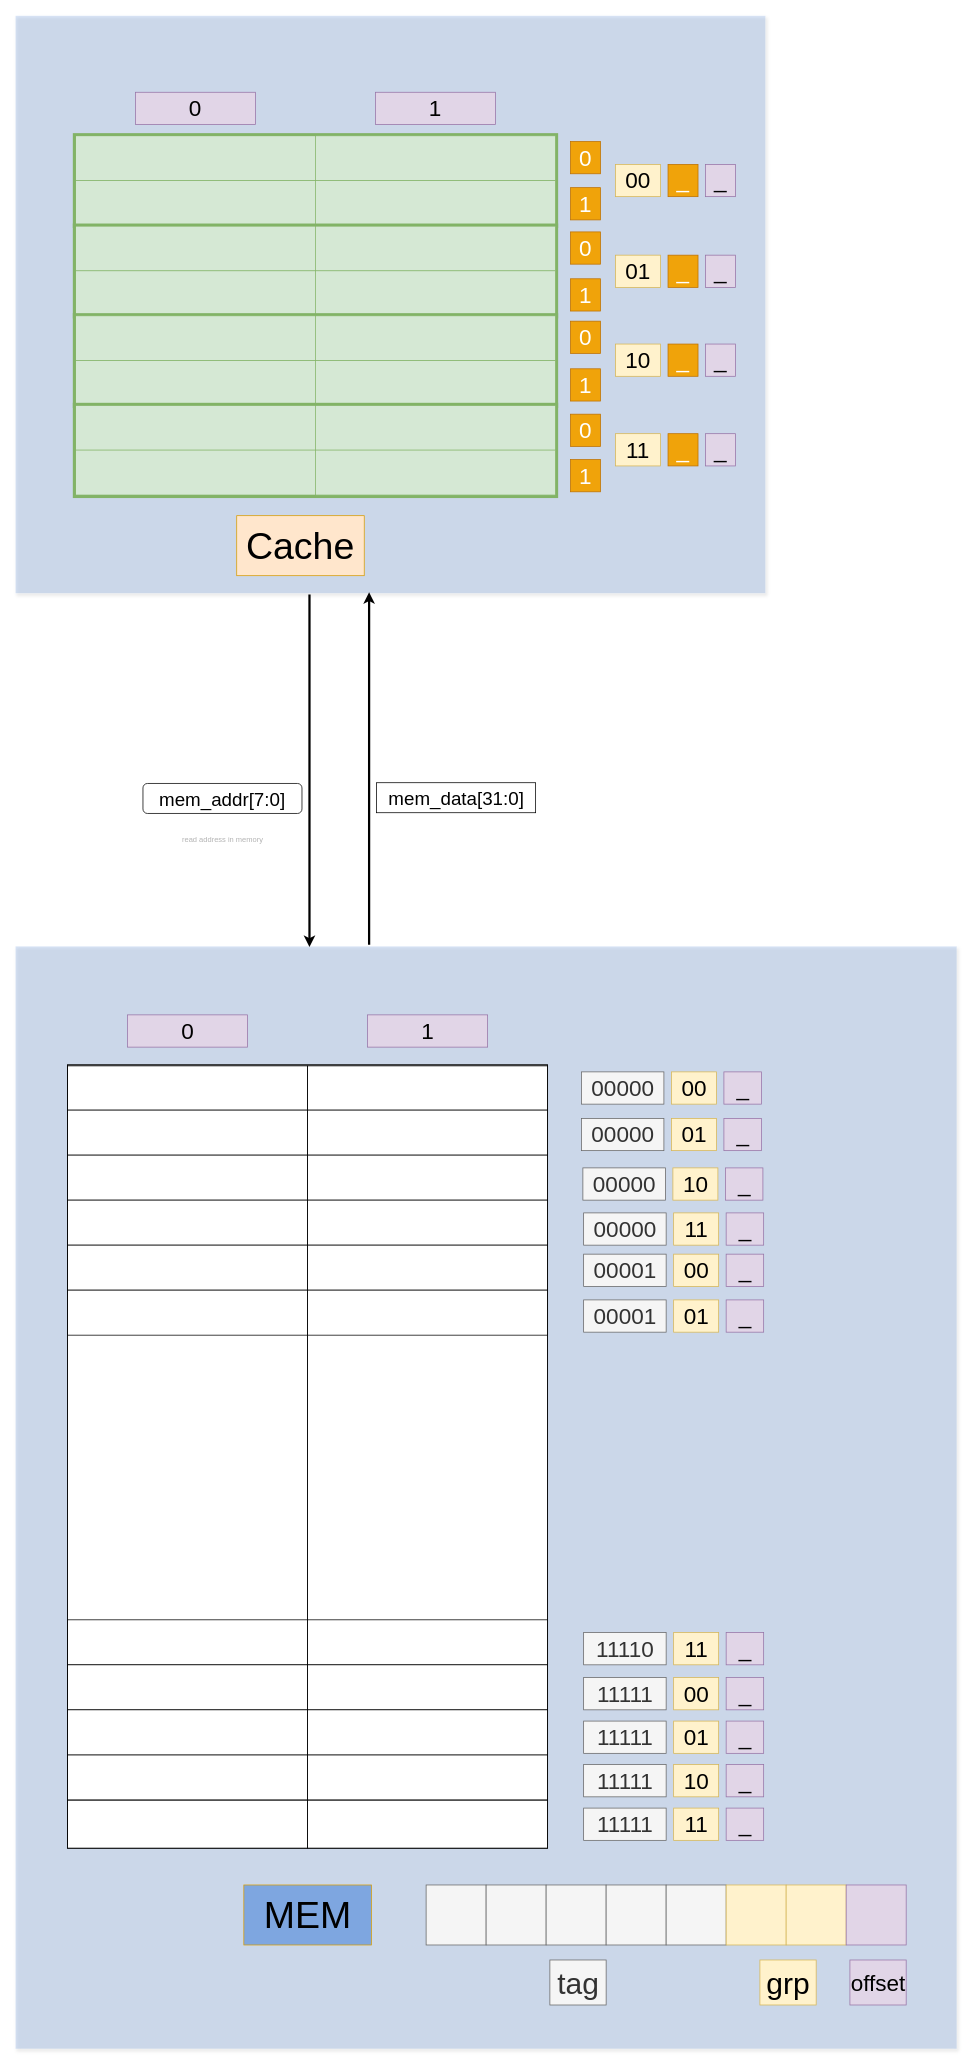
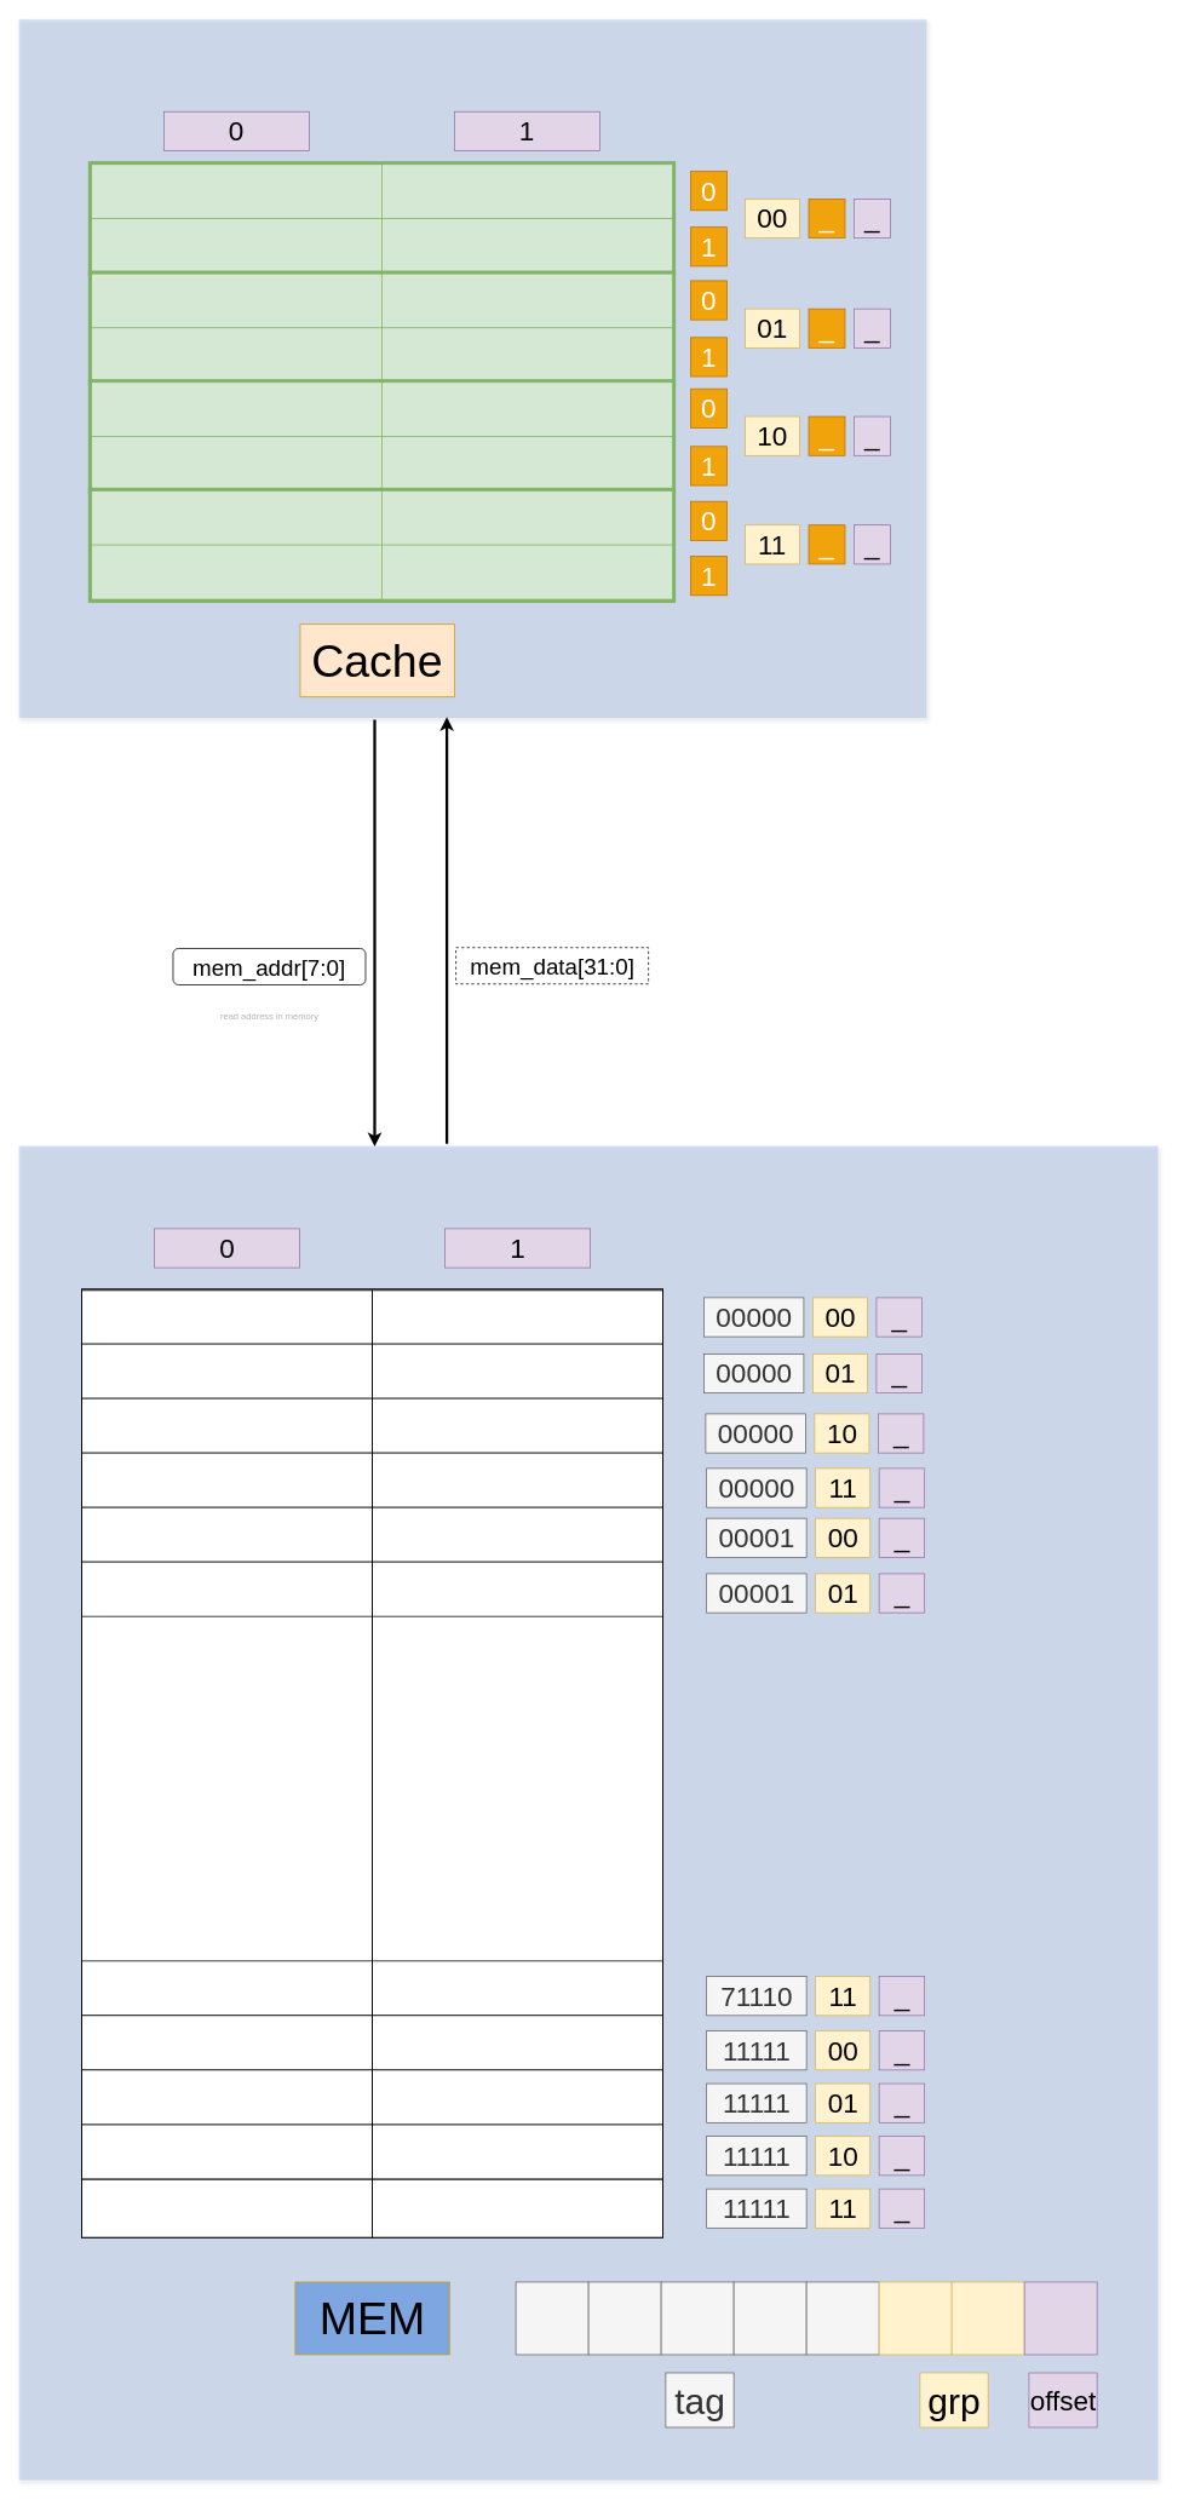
- <mxCell id="47" value="Cache" style="rounded=0;whiteSpace=wrap;html=1;fontSize=50;fillColor=#ffe6cc;strokeColor=#d79b00;" vertex="1" parent="1"><mxGeometry x="315" y="687" width="170" height="80" as="geometry" /></mxCell>
+ <mxCell id="47" value="Cache" style="rounded=0;whiteSpace=wrap;html=1;fontSize=50;fillColor=#ffe6cc;strokeColor=#d79b00;" vertex="1" parent="1"><mxGeometry x="330" y="687" width="170" height="80" as="geometry" /></mxCell>
- <mxCell id="128" value="mem_data[31:0]" style="rounded=0;whiteSpace=wrap;html=1;fontSize=25;" vertex="1" parent="1"><mxGeometry x="501.5" y="1043" width="212" height="40" as="geometry" /></mxCell>
+ <mxCell id="128" value="mem_data[31:0]" style="rounded=0;whiteSpace=wrap;html=1;fontSize=25;dashed=1;" vertex="1" parent="1"><mxGeometry x="501.5" y="1043" width="212" height="40" as="geometry" /></mxCell>
- <mxCell id="109" value="11110" style="text;html=1;strokeColor=#666666;fillColor=#f5f5f5;align=center;verticalAlign=middle;whiteSpace=wrap;rounded=0;fontSize=30;fontColor=#333333;" vertex="1" parent="108"><mxGeometry width="110" height="43" as="geometry" /></mxCell>
+ <mxCell id="109" value="71110" style="text;html=1;strokeColor=#666666;fillColor=#f5f5f5;align=center;verticalAlign=middle;whiteSpace=wrap;rounded=0;fontSize=30;fontColor=#333333;" vertex="1" parent="108"><mxGeometry width="110" height="43" as="geometry" /></mxCell>
